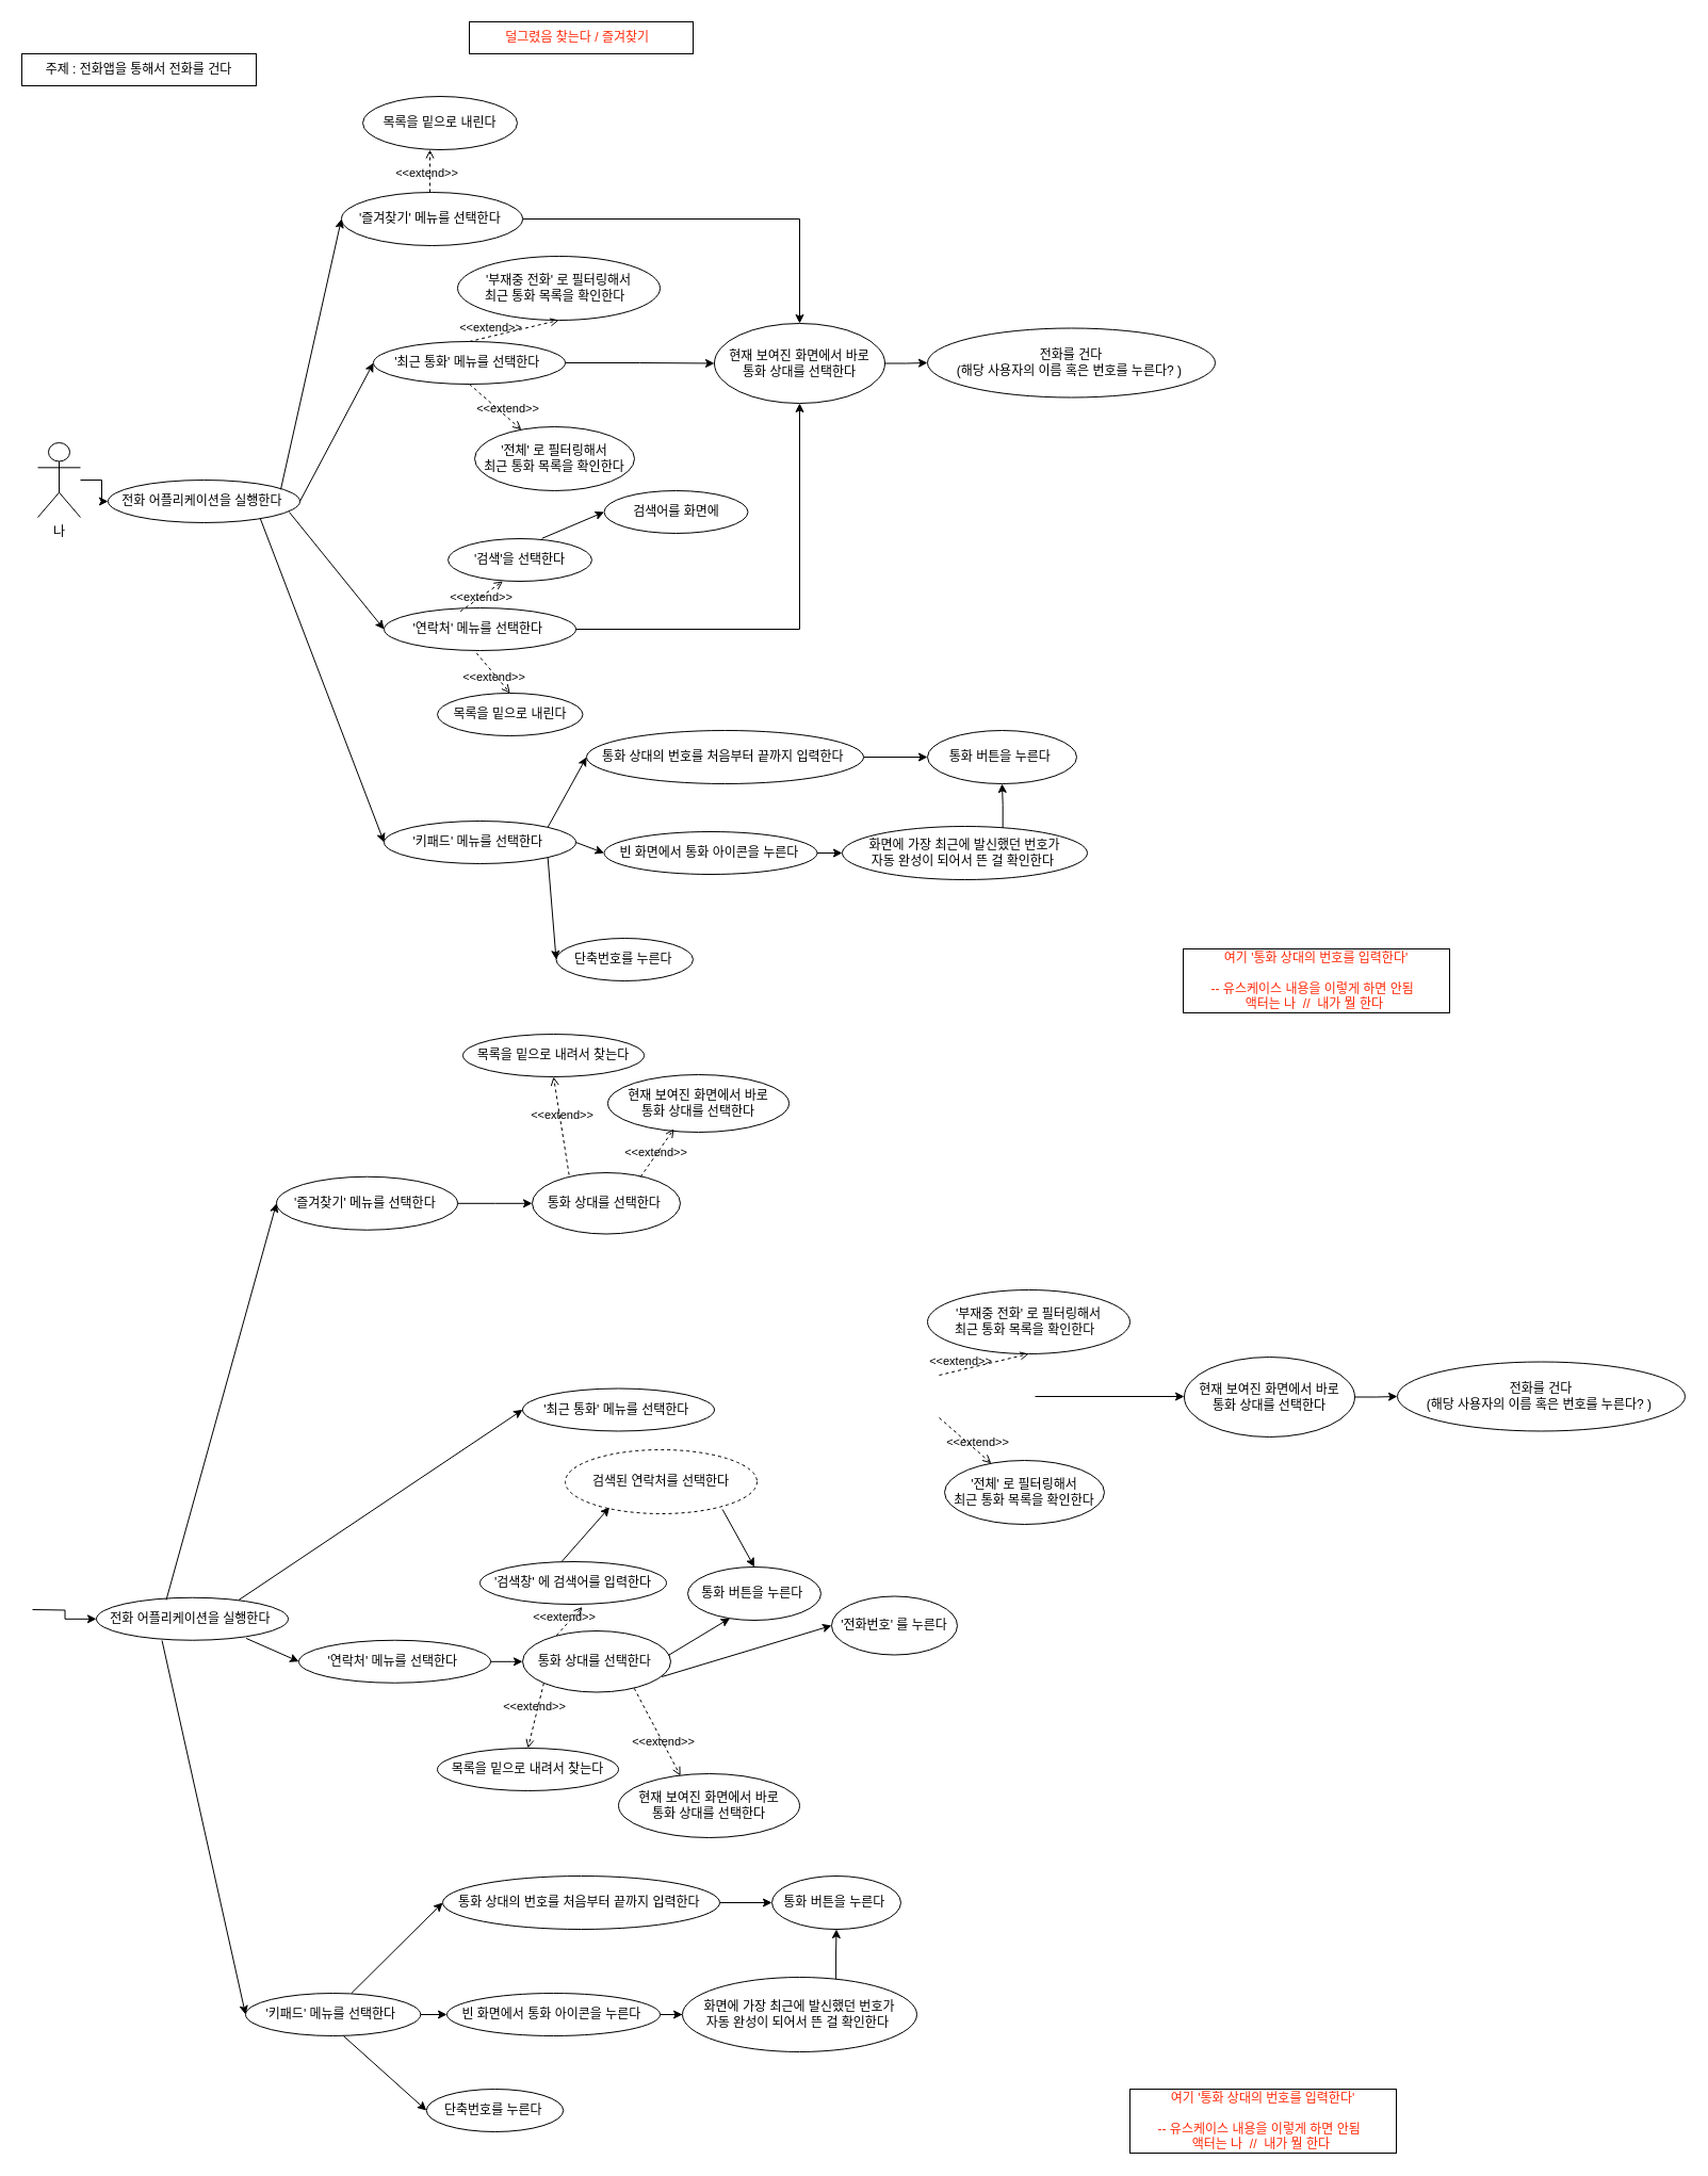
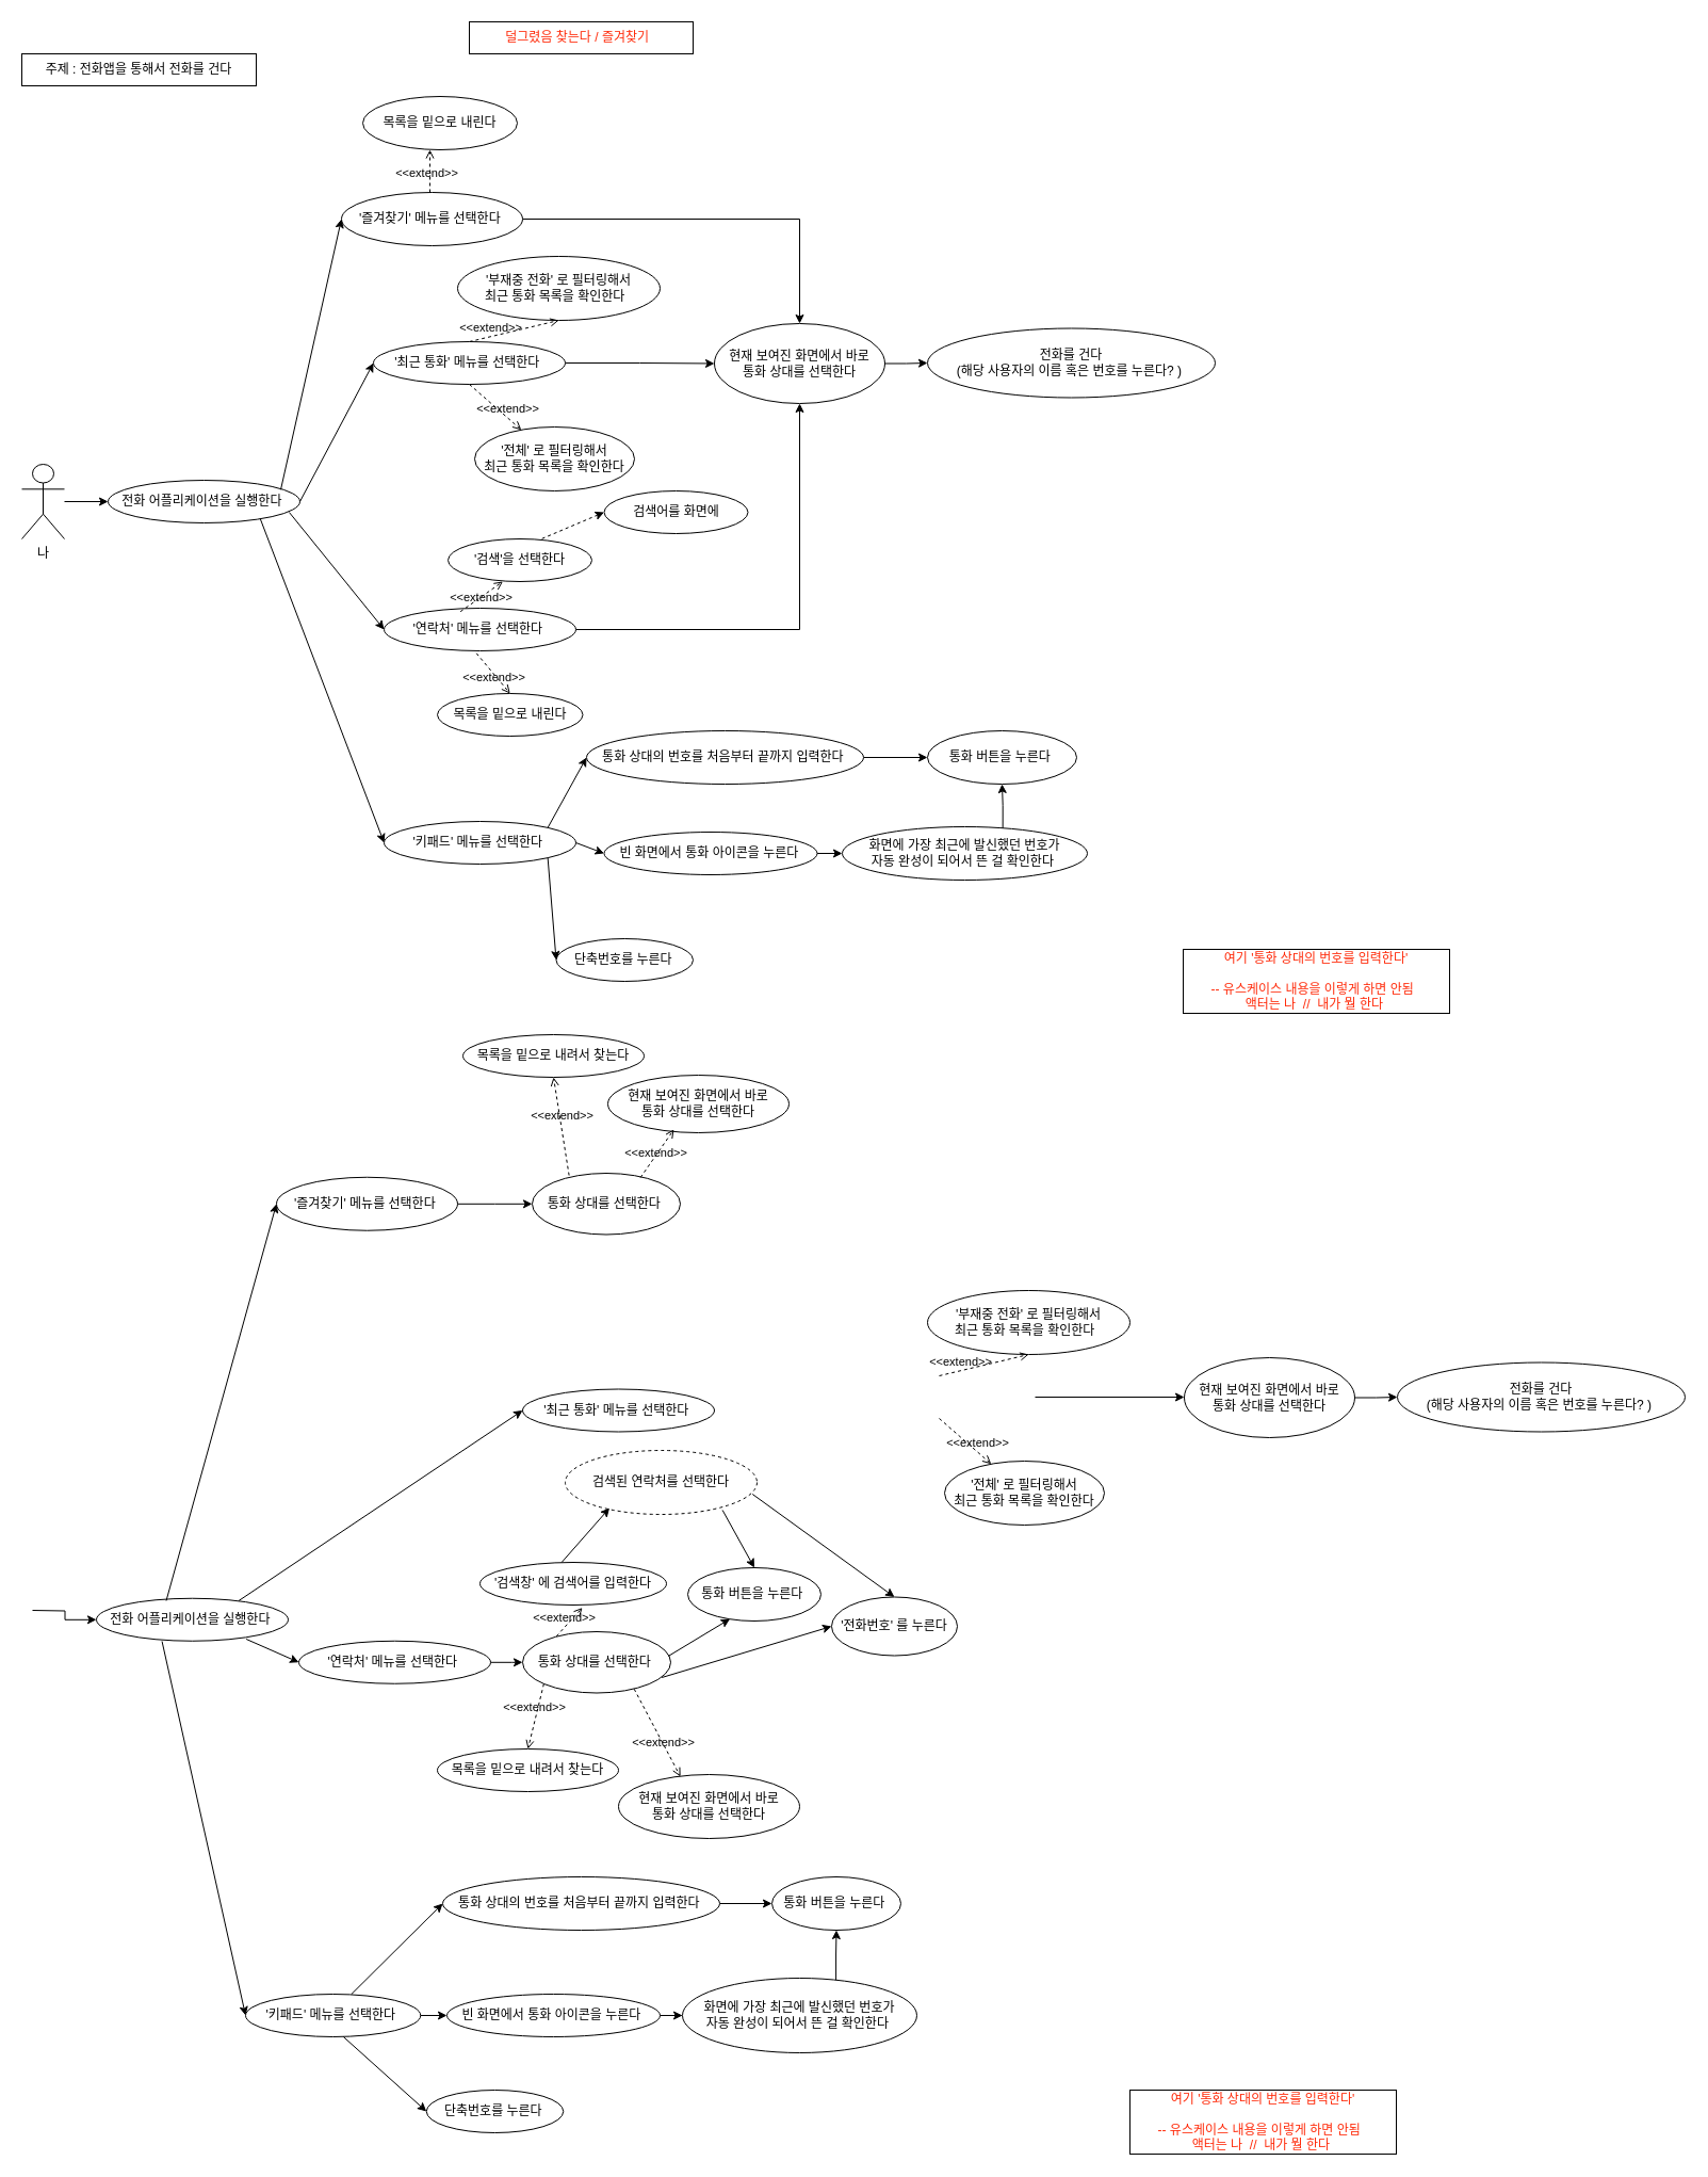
- <mxCell id="4" value="나" style="shape=umlActor;verticalLabelPosition=bottom;verticalAlign=top;html=1;outlineConnect=0;" parent="1" vertex="1"><mxGeometry x="35" y="415" width="40" height="70" as="geometry" /></mxCell>
+ <mxCell id="4" value="나" style="shape=umlActor;verticalLabelPosition=bottom;verticalAlign=top;html=1;outlineConnect=0;" parent="1" vertex="1"><mxGeometry y="435" width="40" height="70" as="geometry" x="20" /></mxCell>
- <mxCell id="30" value="" style="endArrow=classic;html=1;rounded=0;entryX=0;entryY=0.5;entryDx=0;entryDy=0;exitX=0.653;exitY=-0.005;exitDx=0;exitDy=0;exitPerimeter=0;" parent="1" source="18" target="20" edge="1"><mxGeometry width="50" height="50" relative="1" as="geometry"><mxPoint x="541.5" y="530" as="sourcePoint" /><mxPoint x="570" y="500" as="targetPoint" /></mxGeometry></mxCell>
+ <mxCell id="30" value="" style="endArrow=classic;html=1;rounded=0;entryX=0;entryY=0.5;entryDx=0;entryDy=0;exitX=0.653;exitY=-0.005;exitDx=0;exitDy=0;exitPerimeter=0;dashed=1;" parent="1" source="18" target="20" edge="1"><mxGeometry width="50" height="50" relative="1" as="geometry"><mxPoint x="541.5" y="530" as="sourcePoint" /><mxPoint x="570" y="500" as="targetPoint" /></mxGeometry></mxCell>
+ <mxCell id="91" value="" style="endArrow=classic;html=1;rounded=0;entryX=0.5;entryY=0;entryDx=0;entryDy=0;exitX=0.976;exitY=0.683;exitDx=0;exitDy=0;exitPerimeter=0;" edge="1" parent="1" source="60" target="82"><mxGeometry width="50" height="50" relative="1" as="geometry"><mxPoint x="700" y="1400" as="sourcePoint" /><mxPoint x="760" y="1350" as="targetPoint" /></mxGeometry></mxCell>
